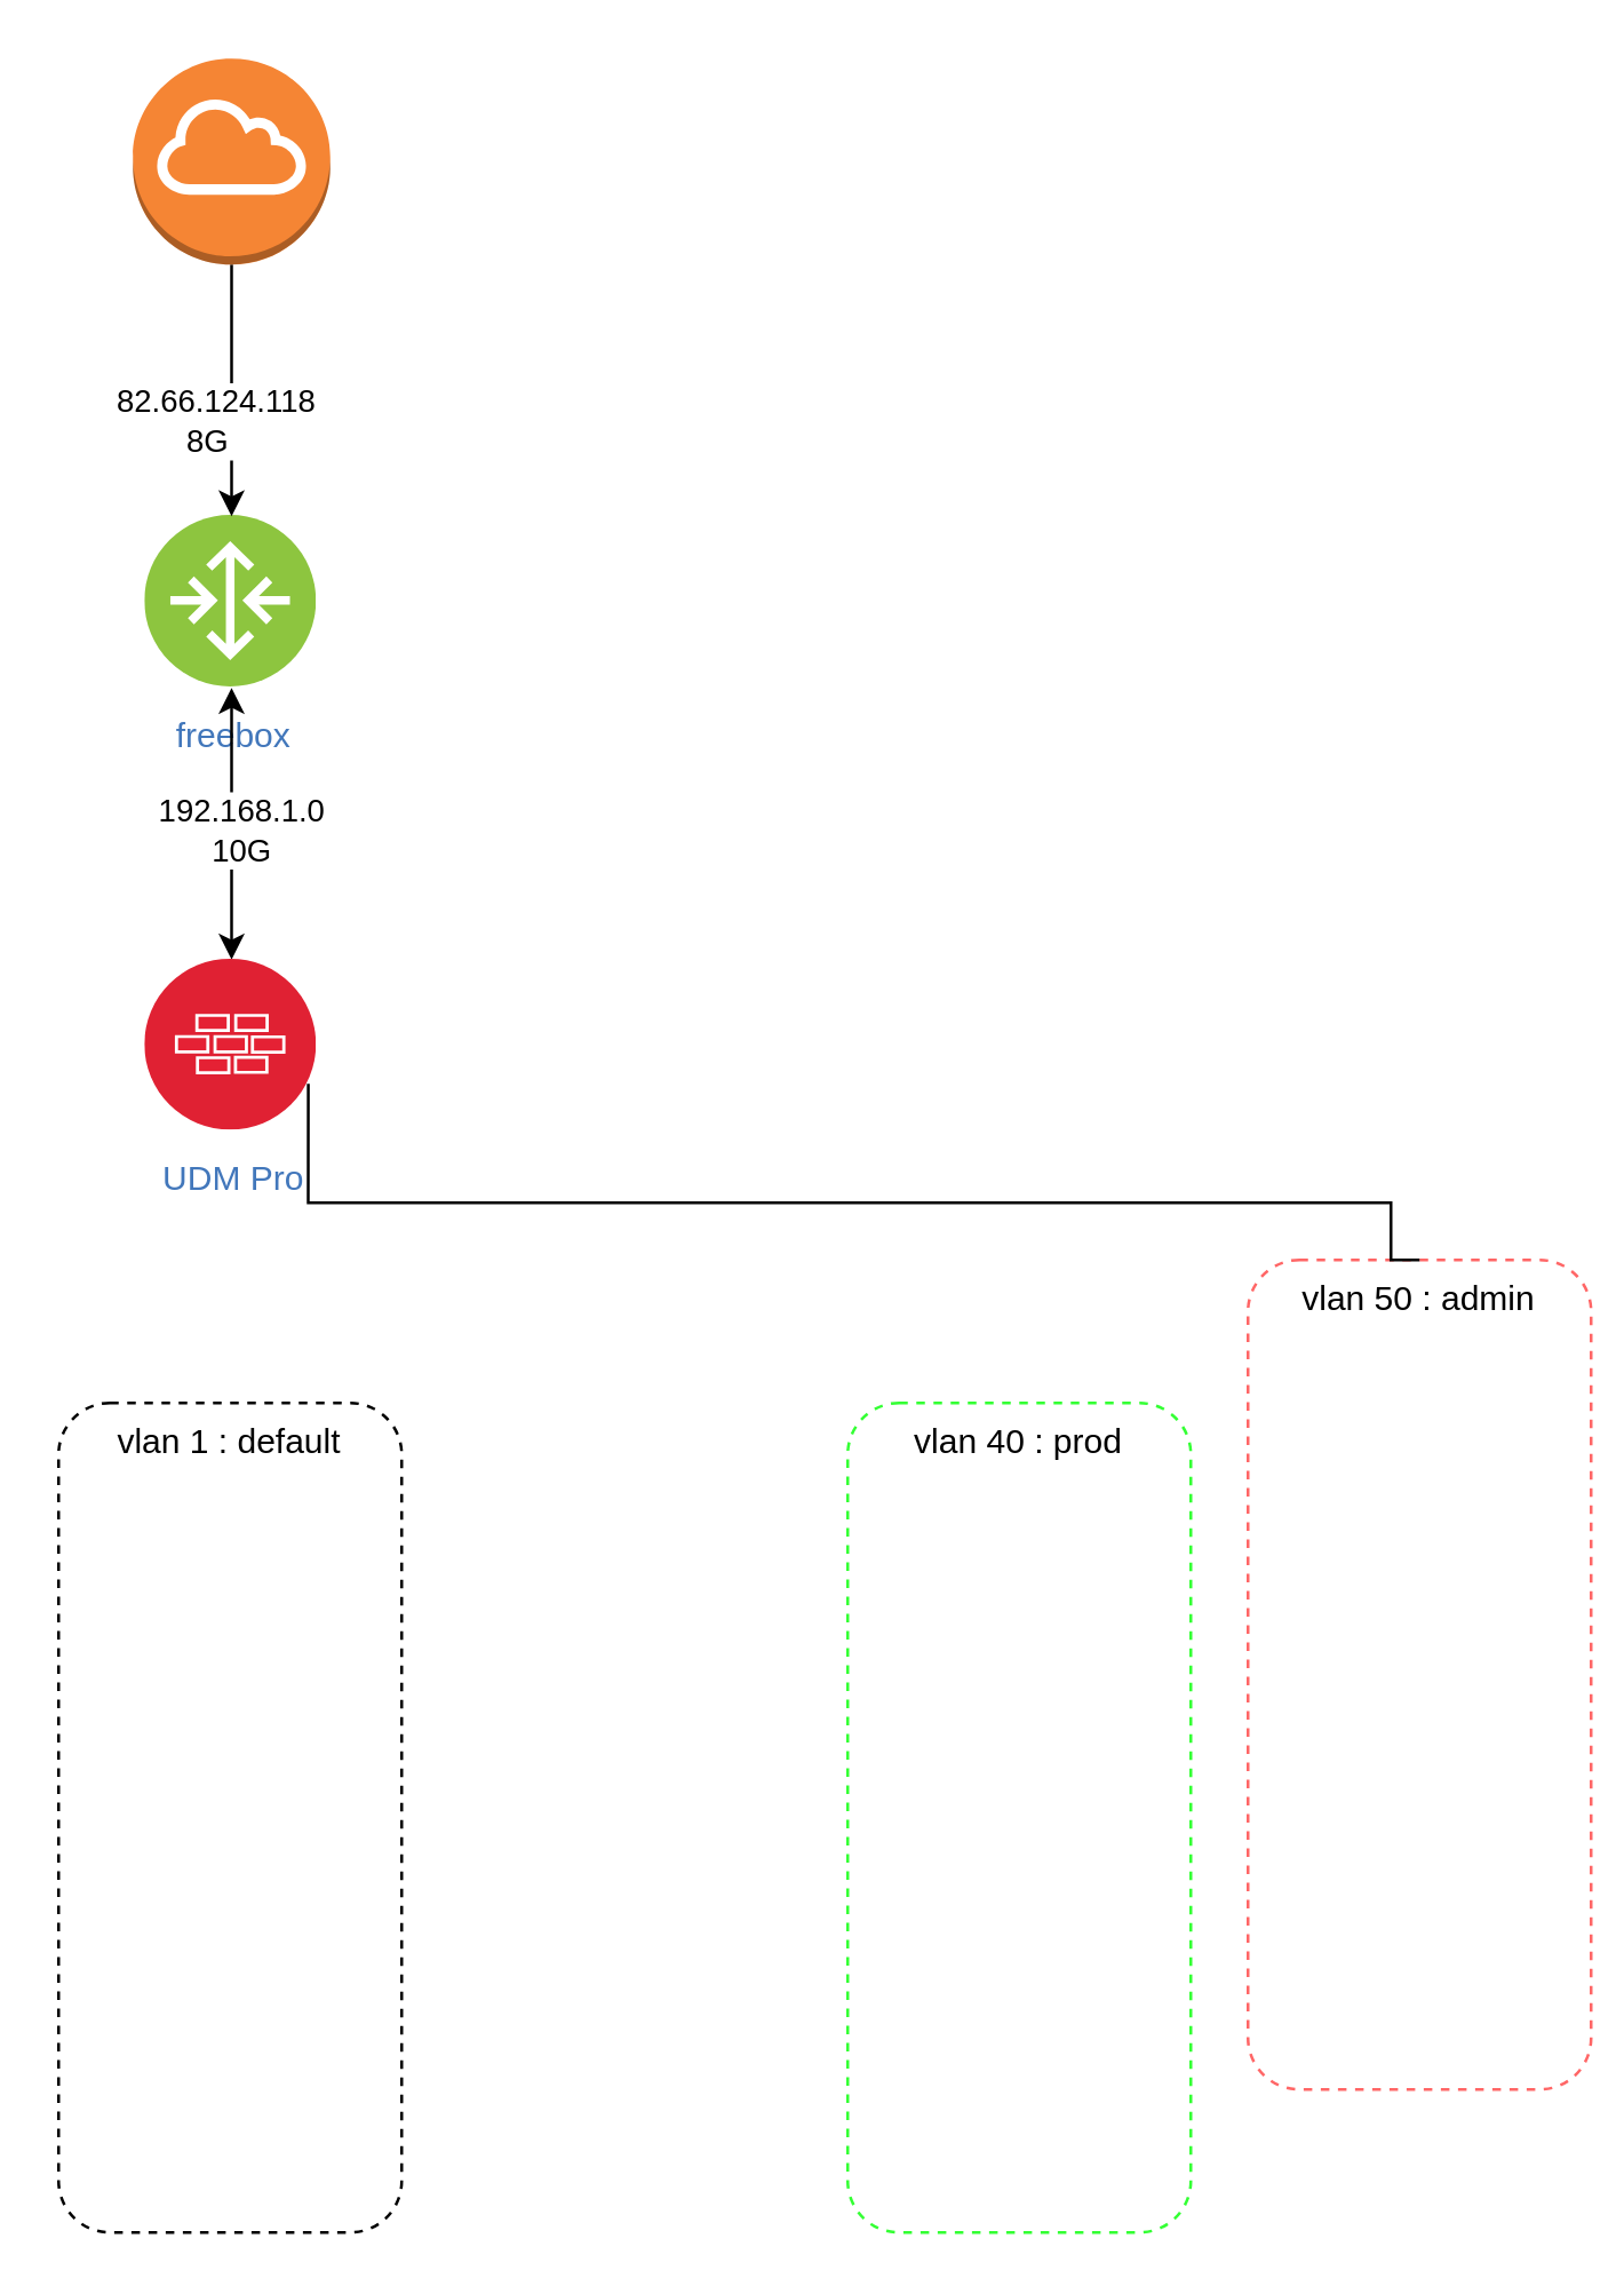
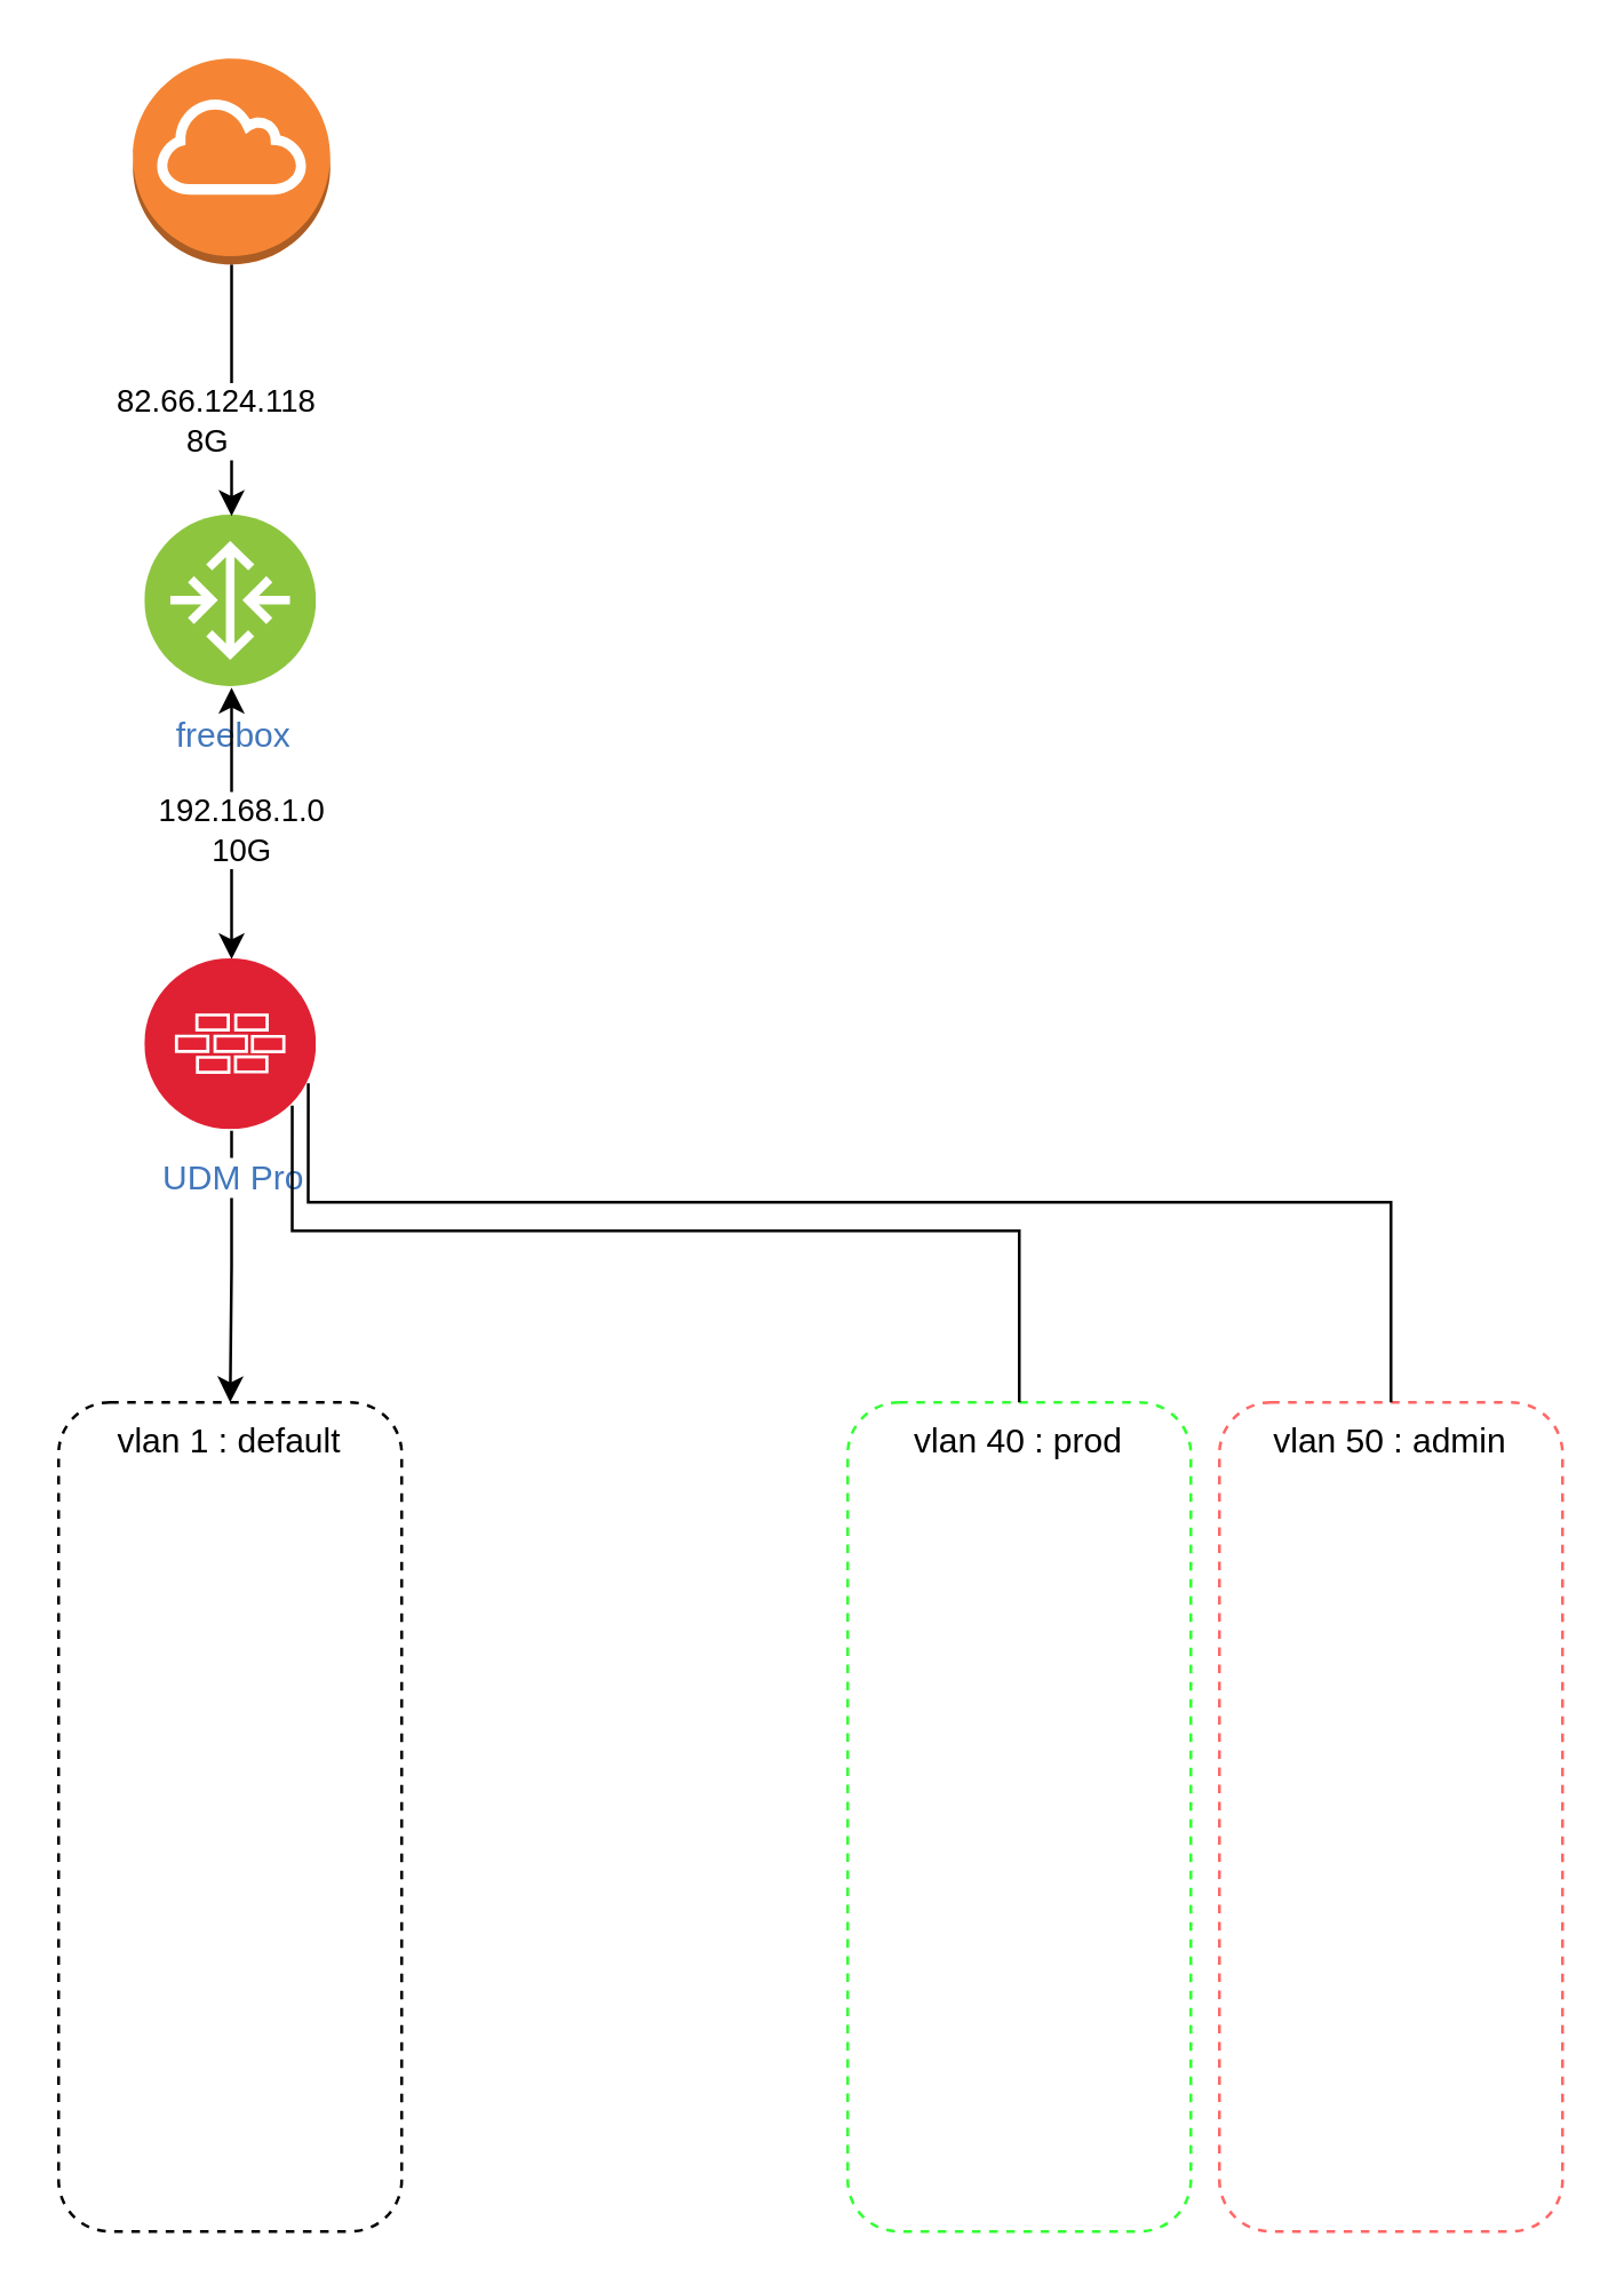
+ <mxCell id="13" value="" style="endArrow=none;html=1;rounded=0;exitX=0.5;exitY=0;exitDx=0;exitDy=0;entryX=1;entryY=1;entryDx=0;entryDy=0;edgeStyle=orthogonalEdgeStyle;" edge="1" parent="1" source="11" target="6"><mxGeometry width="50" height="50" relative="1" as="geometry"><mxPoint x="316" y="390" as="sourcePoint" /><mxPoint x="366" y="340" as="targetPoint" /><Array as="points"><mxPoint x="356" y="430" /><mxPoint x="102" y="430" /></Array></mxGeometry></mxCell>
+ <mxCell id="5" value="" style="edgeStyle=orthogonalEdgeStyle;rounded=0;orthogonalLoop=1;jettySize=auto;html=1;" edge="1" parent="1" source="6" target="12"><mxGeometry relative="1" as="geometry" /></mxCell>
- <mxCell id="10" value="vlan 50 : admin" style="fillColor=none;strokeColor=#FF6666;verticalAlign=top;fontStyle=0;whiteSpace=wrap;html=1;dashed=1;glass=0;rounded=1;" vertex="1" parent="1"><mxGeometry x="436" y="440" width="120" height="290" as="geometry" /></mxCell>
+ <mxCell id="10" value="vlan 50 : admin" style="fillColor=none;strokeColor=#FF6666;verticalAlign=top;fontStyle=0;whiteSpace=wrap;html=1;dashed=1;glass=0;rounded=1;" vertex="1" parent="1"><mxGeometry x="426" y="490" width="120" height="290" as="geometry" /></mxCell>
